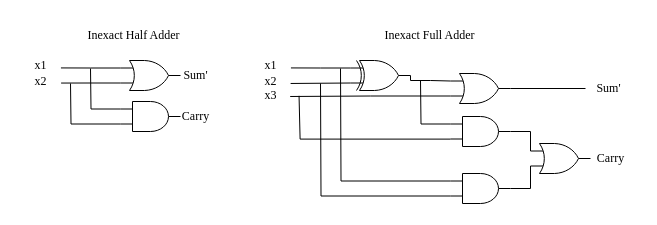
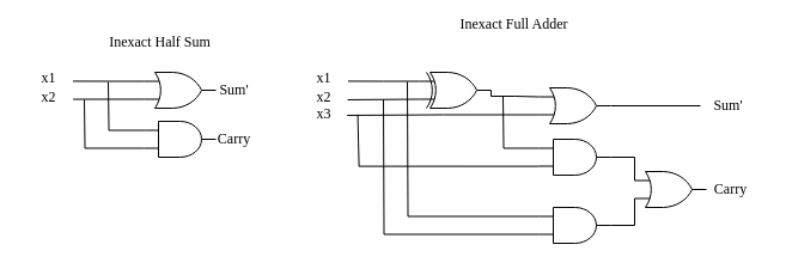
- <mxCell id="33" value="&lt;font face=&quot;Times New Roman&quot;&gt;Inexact Half Adder&lt;/font&gt;" style="text;html=1;align=center;verticalAlign=middle;resizable=0;points=[];autosize=1;strokeColor=none;fillColor=none;" vertex="1" parent="1"><mxGeometry x="75" y="20" width="115" height="30" as="geometry" /></mxCell>
+ <mxCell id="33" value="&lt;font face=&quot;Times New Roman&quot;&gt;Inexact Half Sum&lt;/font&gt;" style="text;html=1;align=center;verticalAlign=middle;resizable=0;points=[];autosize=1;strokeColor=none;fillColor=none;" vertex="1" parent="1"><mxGeometry x="75" y="20" width="115" height="30" as="geometry" /></mxCell>
- <mxCell id="34" value="&lt;font face=&quot;Times New Roman&quot;&gt;Inexact Full Adder&lt;/font&gt;" style="text;html=1;align=center;verticalAlign=middle;resizable=0;points=[];autosize=1;strokeColor=none;fillColor=none;" vertex="1" parent="1"><mxGeometry x="374" y="20" width="110" height="30" as="geometry" /></mxCell>
+ <mxCell id="34" value="&lt;font face=&quot;Times New Roman&quot;&gt;Inexact Full Adder&lt;/font&gt;" style="text;html=1;align=center;verticalAlign=middle;resizable=0;points=[];autosize=1;strokeColor=none;fillColor=none;" vertex="1" parent="1"><mxGeometry x="374" y="5" width="110" height="30" as="geometry" /></mxCell>
